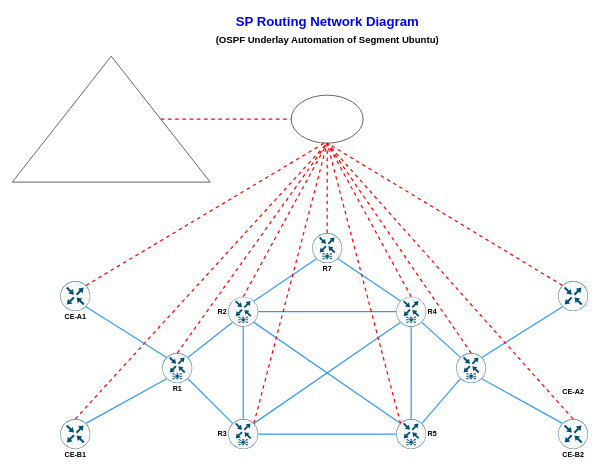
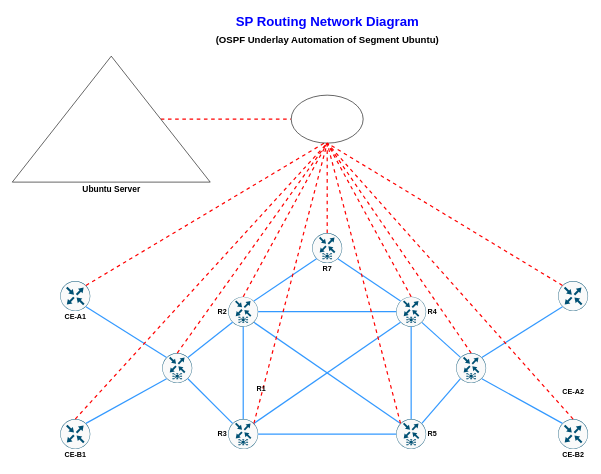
+ <mxCell id="59" value="&lt;span style=&quot;font-size: 14px&quot;&gt;&lt;font color=&quot;#000000&quot;&gt;Ubuntu Server&lt;/font&gt;&lt;/span&gt;" style="text;html=1;resizable=0;autosize=1;align=center;verticalAlign=middle;points=[];fillColor=none;strokeColor=none;rounded=0;fontStyle=1;fontColor=#FF0000;" vertex="1" parent="53"><mxGeometry x="110" y="212" width="110" height="20" as="geometry" /></mxCell>
- <mxCell id="43" value="&lt;font color=&quot;#000000&quot; style=&quot;font-size: 12px&quot;&gt;R1&lt;/font&gt;" style="text;html=1;resizable=0;autosize=1;align=center;verticalAlign=middle;points=[];fillColor=none;strokeColor=none;rounded=0;fontStyle=1;fontColor=#FF0000;" vertex="1" parent="1"><mxGeometry x="280" y="638" width="30" height="20" as="geometry" /></mxCell>
+ <mxCell id="43" value="&lt;font color=&quot;#000000&quot; style=&quot;font-size: 12px&quot;&gt;R1&lt;/font&gt;" style="text;html=1;resizable=0;autosize=1;align=center;verticalAlign=middle;points=[];fillColor=none;strokeColor=none;rounded=0;fontStyle=1;fontColor=#FF0000;" vertex="1" parent="1"><mxGeometry x="420" y="638" width="30" height="20" as="geometry" /></mxCell>
